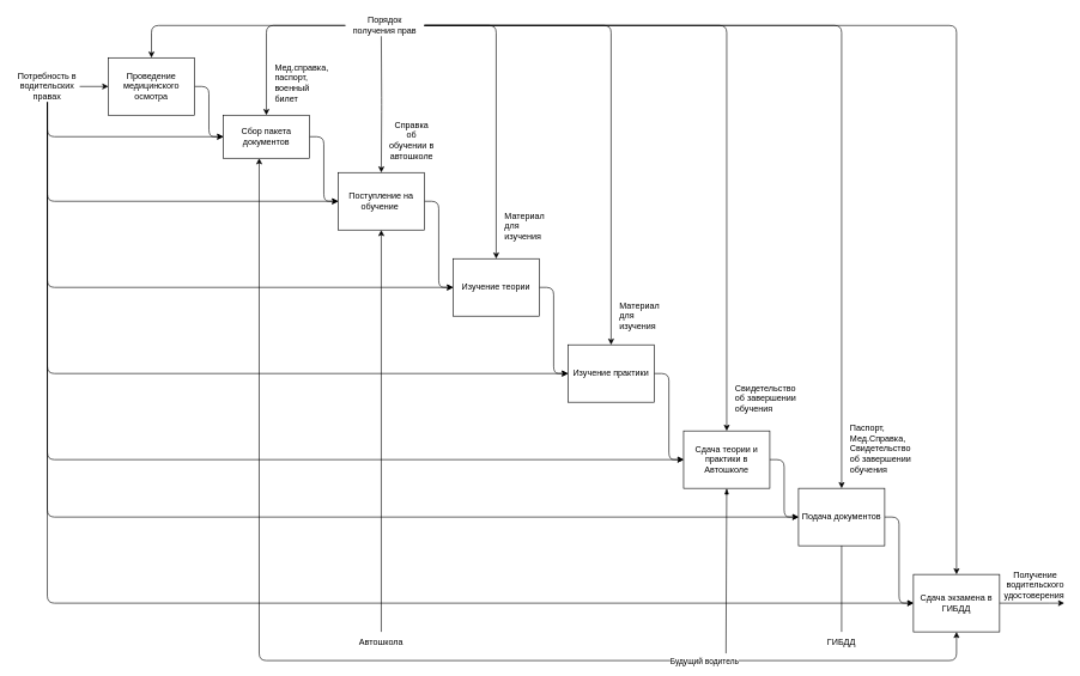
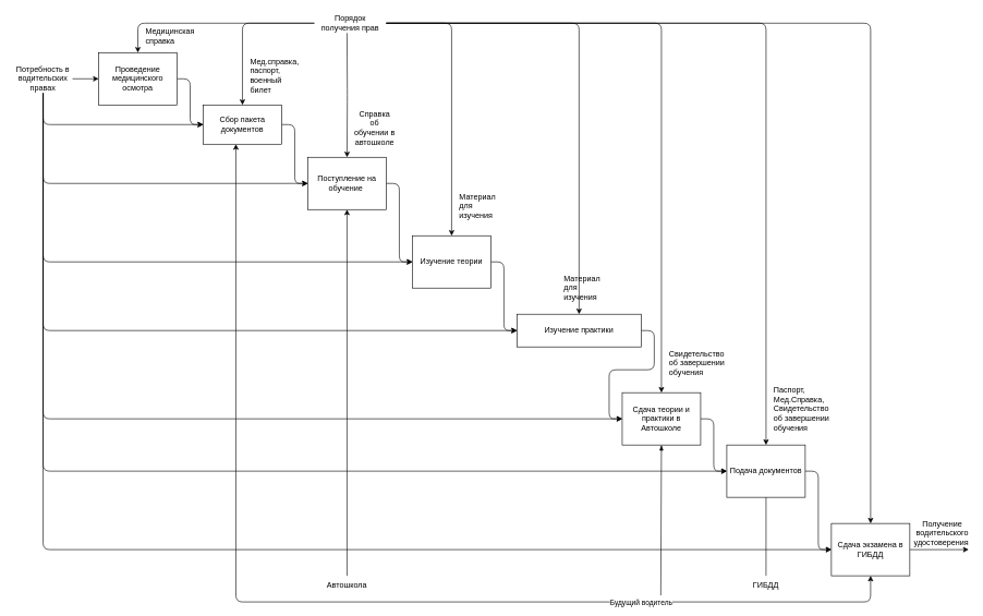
+ <mxCell id="38" value="Медицинская справка" style="text;html=1;strokeColor=none;fillColor=none;align=left;verticalAlign=middle;whiteSpace=wrap;rounded=0;" vertex="1" parent="1"><mxGeometry x="220" y="40" width="60" height="30" as="geometry" /></mxCell>
- <mxCell id="49" value="Изучение практики" style="rounded=0;whiteSpace=wrap;html=1;" vertex="1" parent="1"><mxGeometry x="790" y="480" width="120" height="80" as="geometry" /></mxCell>
+ <mxCell id="49" value="Изучение практики" style="rounded=0;whiteSpace=wrap;html=1;" vertex="1" parent="1"><mxGeometry x="790" y="480" width="190" height="50" as="geometry" /></mxCell>
